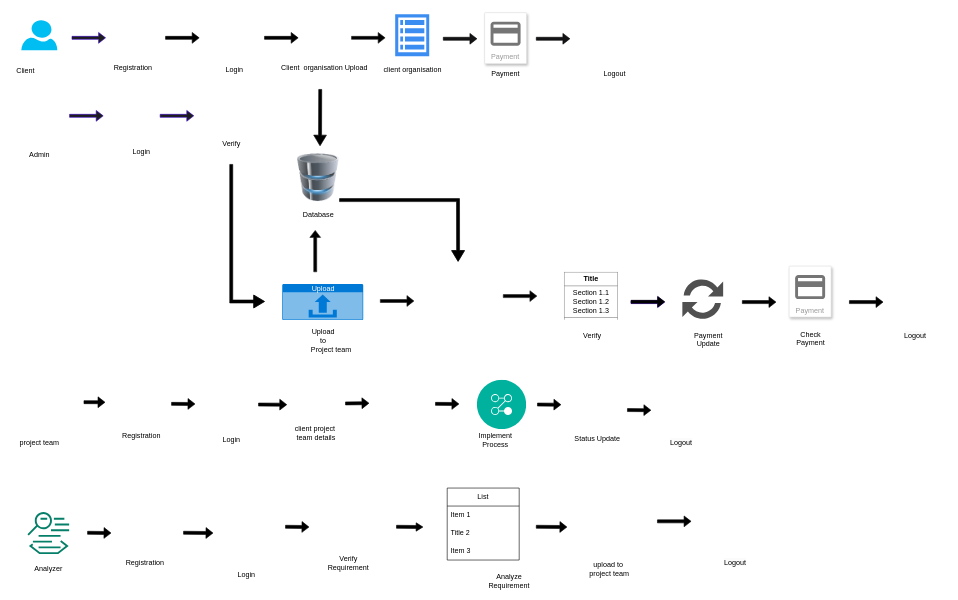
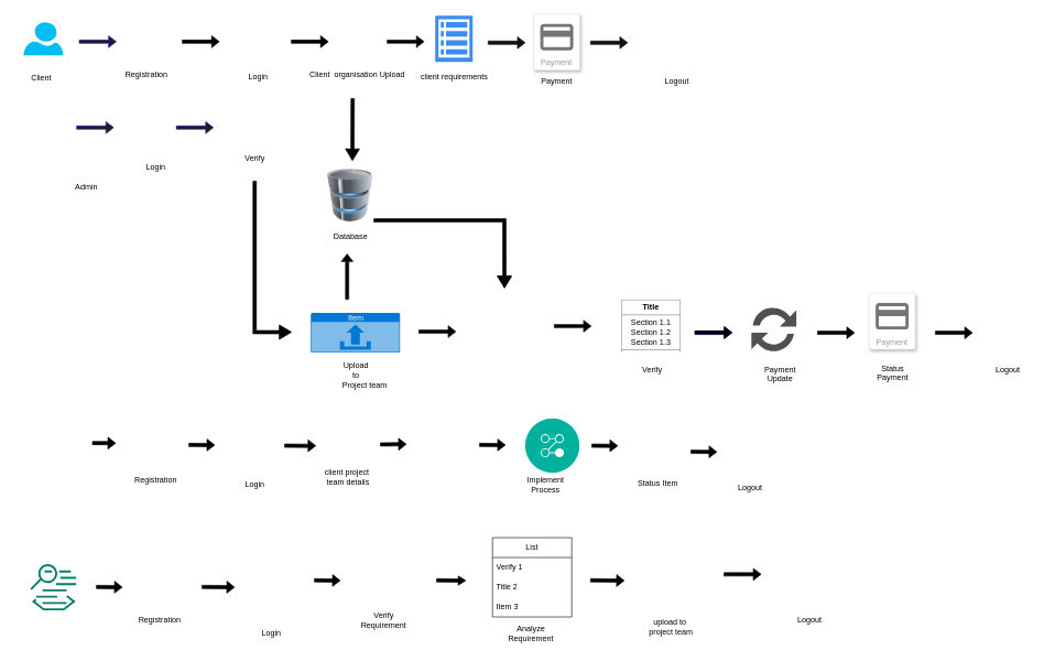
- <mxCell id="34" value="client organisation" style="text;html=1;resizable=0;autosize=1;align=center;verticalAlign=middle;points=[];fillColor=none;strokeColor=none;rounded=0;" parent="1" vertex="1"><mxGeometry x="626.65" y="100.5" width="120" height="30" as="geometry" /></mxCell>
+ <mxCell id="34" value="client requirements" style="text;html=1;resizable=0;autosize=1;align=center;verticalAlign=middle;points=[];fillColor=none;strokeColor=none;rounded=0;" parent="1" vertex="1"><mxGeometry x="626.65" y="100.5" width="120" height="30" as="geometry" /></mxCell>
- <mxCell id="4" value="Client" style="text;whiteSpace=wrap;html=1;" parent="1" vertex="1"><mxGeometry x="25" y="103" width="50" height="30" as="geometry" /></mxCell>
+ <mxCell id="4" value="Client" style="text;whiteSpace=wrap;html=1;" parent="1" vertex="1"><mxGeometry x="45" y="103" width="50" height="30" as="geometry" /></mxCell>
- <mxCell id="16" value="Admin" style="text;html=1;resizable=0;autosize=1;align=center;verticalAlign=middle;points=[];fillColor=none;strokeColor=none;rounded=0;" parent="1" vertex="1"><mxGeometry x="35" y="243" width="60" height="30" as="geometry" /></mxCell>
+ <mxCell id="16" value="Admin" style="text;html=1;resizable=0;autosize=1;align=center;verticalAlign=middle;points=[];fillColor=none;strokeColor=none;rounded=0;" parent="1" vertex="1"><mxGeometry x="100" y="268" width="60" height="30" as="geometry" /></mxCell>
- <mxCell id="41" value="Upload" style="html=1;strokeColor=none;fillColor=#0079D6;labelPosition=center;verticalLabelPosition=middle;verticalAlign=top;align=center;fontSize=12;outlineConnect=0;spacingTop=-6;fontColor=#FFFFFF;sketch=0;shape=mxgraph.sitemap.upload;" parent="1" vertex="1"><mxGeometry x="470" y="473" width="135" height="60" as="geometry" /></mxCell>
+ <mxCell id="41" value="Item" style="html=1;strokeColor=none;fillColor=#0079D6;labelPosition=center;verticalLabelPosition=middle;verticalAlign=top;align=center;fontSize=12;outlineConnect=0;spacingTop=-6;fontColor=#FFFFFF;sketch=0;shape=mxgraph.sitemap.upload;" parent="1" vertex="1"><mxGeometry x="470" y="473" width="135" height="60" as="geometry" /></mxCell>
- <mxCell id="58" value="&lt;div style=&quot;text-align: center;&quot;&gt;Check Payment&lt;/div&gt;" style="text;whiteSpace=wrap;html=1;" parent="1" vertex="1"><mxGeometry x="1325" y="543" width="50" height="40" as="geometry" /></mxCell>
+ <mxCell id="58" value="&lt;div style=&quot;text-align: center;&quot;&gt;Status Payment&lt;/div&gt;" style="text;whiteSpace=wrap;html=1;" parent="1" vertex="1"><mxGeometry x="1325" y="543" width="50" height="40" as="geometry" /></mxCell>
- <mxCell id="73" value="Status Update" style="text;html=1;resizable=0;autosize=1;align=center;verticalAlign=middle;points=[];fillColor=none;strokeColor=none;rounded=0;" parent="1" vertex="1"><mxGeometry x="945" y="716" width="100" height="30" as="geometry" /></mxCell>
+ <mxCell id="73" value="Status Item" style="text;html=1;resizable=0;autosize=1;align=center;verticalAlign=middle;points=[];fillColor=none;strokeColor=none;rounded=0;" parent="1" vertex="1"><mxGeometry x="945" y="716" width="100" height="30" as="geometry" /></mxCell>
- <mxCell id="18" value="project team" style="text;html=1;resizable=0;autosize=1;align=center;verticalAlign=middle;points=[];fillColor=none;strokeColor=none;rounded=0;" parent="1" vertex="1"><mxGeometry x="20" y="723" width="90" height="30" as="geometry" /></mxCell>
- <mxCell id="82" value="Item 1" style="text;strokeColor=none;fillColor=none;align=left;verticalAlign=middle;spacingLeft=4;spacingRight=4;overflow=hidden;points=[[0,0.5],[1,0.5]];portConstraint=eastwest;rotatable=0;whiteSpace=wrap;html=1;" parent="81" vertex="1"><mxGeometry y="30" width="120" height="30" as="geometry" /></mxCell>
+ <mxCell id="82" value="Verify 1" style="text;strokeColor=none;fillColor=none;align=left;verticalAlign=middle;spacingLeft=4;spacingRight=4;overflow=hidden;points=[[0,0.5],[1,0.5]];portConstraint=eastwest;rotatable=0;whiteSpace=wrap;html=1;" parent="81" vertex="1"><mxGeometry y="30" width="120" height="30" as="geometry" /></mxCell>
- <mxCell id="21" value="Analyzer" style="text;html=1;resizable=0;autosize=1;align=center;verticalAlign=middle;points=[];fillColor=none;strokeColor=none;rounded=0;" parent="1" vertex="1"><mxGeometry x="45" y="933" width="70" height="30" as="geometry" /></mxCell>
- <mxCell id="85" value="Analyze&lt;br&gt;Requirement" style="text;html=1;resizable=0;autosize=1;align=center;verticalAlign=middle;points=[];fillColor=none;strokeColor=none;rounded=0;" parent="1" vertex="1"><mxGeometry x="802.7" y="948" width="90" height="40" as="geometry" /></mxCell>
+ <mxCell id="85" value="Analyze&lt;br&gt;Requirement" style="text;html=1;resizable=0;autosize=1;align=center;verticalAlign=middle;points=[];fillColor=none;strokeColor=none;rounded=0;" parent="1" vertex="1"><mxGeometry x="757.7" y="938" width="90" height="40" as="geometry" /></mxCell>
